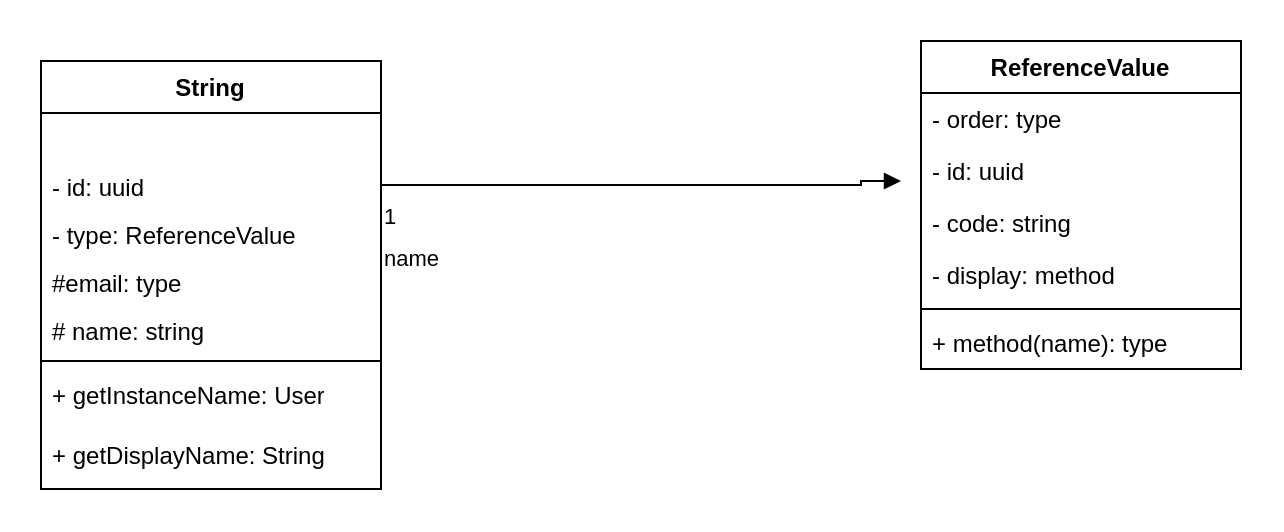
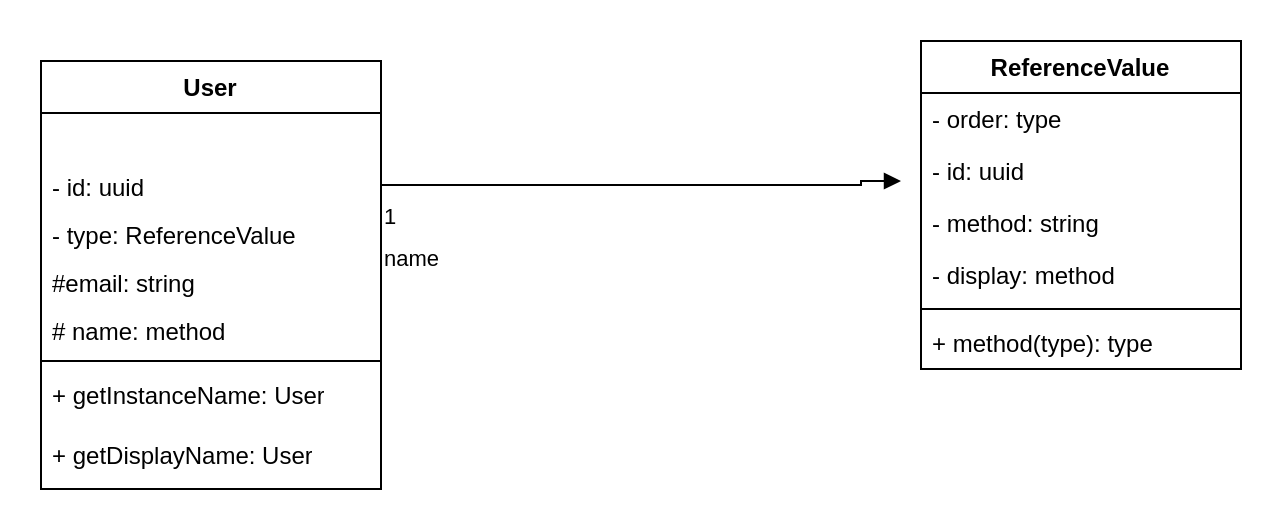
- <mxCell id="2" value="String" style="swimlane;fontStyle=1;align=center;verticalAlign=top;childLayout=stackLayout;horizontal=1;startSize=26;horizontalStack=0;resizeParent=1;resizeParentMax=0;resizeLast=0;collapsible=1;marginBottom=0;whiteSpace=wrap;html=1;" parent="1" vertex="1"><mxGeometry x="20" y="30" width="170" height="214" as="geometry"><mxRectangle x="80" y="50" width="70" height="30" as="alternateBounds" /></mxGeometry></mxCell>
+ <mxCell id="2" value="User" style="swimlane;fontStyle=1;align=center;verticalAlign=top;childLayout=stackLayout;horizontal=1;startSize=26;horizontalStack=0;resizeParent=1;resizeParentMax=0;resizeLast=0;collapsible=1;marginBottom=0;whiteSpace=wrap;html=1;" parent="1" vertex="1"><mxGeometry x="20" y="30" width="170" height="214" as="geometry"><mxRectangle x="80" y="50" width="70" height="30" as="alternateBounds" /></mxGeometry></mxCell>
- <mxCell id="16" value="- code: string" style="text;strokeColor=none;fillColor=none;align=left;verticalAlign=top;spacingLeft=4;spacingRight=4;overflow=hidden;rotatable=0;points=[[0,0.5],[1,0.5]];portConstraint=eastwest;whiteSpace=wrap;html=1;" vertex="1" parent="13"><mxGeometry y="78" width="160" height="26" as="geometry" /></mxCell>
+ <mxCell id="16" value="- method: string" style="text;strokeColor=none;fillColor=none;align=left;verticalAlign=top;spacingLeft=4;spacingRight=4;overflow=hidden;rotatable=0;points=[[0,0.5],[1,0.5]];portConstraint=eastwest;whiteSpace=wrap;html=1;" vertex="1" parent="13"><mxGeometry y="78" width="160" height="26" as="geometry" /></mxCell>
- <mxCell id="6" value="#email: type" style="text;strokeColor=none;fillColor=none;align=left;verticalAlign=top;spacingLeft=4;spacingRight=4;overflow=hidden;rotatable=0;points=[[0,0.5],[1,0.5]];portConstraint=eastwest;whiteSpace=wrap;html=1;" vertex="1" parent="2"><mxGeometry y="98" width="170" height="24" as="geometry" /></mxCell>
+ <mxCell id="6" value="#email: string" style="text;strokeColor=none;fillColor=none;align=left;verticalAlign=top;spacingLeft=4;spacingRight=4;overflow=hidden;rotatable=0;points=[[0,0.5],[1,0.5]];portConstraint=eastwest;whiteSpace=wrap;html=1;" vertex="1" parent="2"><mxGeometry y="98" width="170" height="24" as="geometry" /></mxCell>
- <mxCell id="7" value="# name: string&lt;table&gt;&lt;tbody&gt;&lt;tr&gt;&lt;td&gt;&lt;br&gt;&lt;/td&gt;&lt;td&gt;&lt;br&gt;&lt;/td&gt;&lt;/tr&gt;&lt;tr&gt;&lt;td&gt;&lt;br&gt;&lt;/td&gt;&lt;td&gt;&lt;br&gt;&lt;/td&gt;&lt;/tr&gt;&lt;tr&gt;&lt;td&gt;&lt;br&gt;&lt;/td&gt;&lt;td&gt;&lt;br&gt;&lt;/td&gt;&lt;/tr&gt;&lt;/tbody&gt;&lt;/table&gt;" style="text;strokeColor=none;fillColor=none;align=left;verticalAlign=top;spacingLeft=4;spacingRight=4;overflow=hidden;rotatable=0;points=[[0,0.5],[1,0.5]];portConstraint=eastwest;whiteSpace=wrap;html=1;" parent="2" vertex="1"><mxGeometry y="122" width="170" height="24" as="geometry" /></mxCell>
+ <mxCell id="7" value="# name: method&lt;table&gt;&lt;tbody&gt;&lt;tr&gt;&lt;td&gt;&lt;br&gt;&lt;/td&gt;&lt;td&gt;&lt;br&gt;&lt;/td&gt;&lt;/tr&gt;&lt;tr&gt;&lt;td&gt;&lt;br&gt;&lt;/td&gt;&lt;td&gt;&lt;br&gt;&lt;/td&gt;&lt;/tr&gt;&lt;tr&gt;&lt;td&gt;&lt;br&gt;&lt;/td&gt;&lt;td&gt;&lt;br&gt;&lt;/td&gt;&lt;/tr&gt;&lt;/tbody&gt;&lt;/table&gt;" style="text;strokeColor=none;fillColor=none;align=left;verticalAlign=top;spacingLeft=4;spacingRight=4;overflow=hidden;rotatable=0;points=[[0,0.5],[1,0.5]];portConstraint=eastwest;whiteSpace=wrap;html=1;" parent="2" vertex="1"><mxGeometry y="122" width="170" height="24" as="geometry" /></mxCell>
- <mxCell id="19" value="+ method(name): type" style="text;strokeColor=none;fillColor=none;align=left;verticalAlign=top;spacingLeft=4;spacingRight=4;overflow=hidden;rotatable=0;points=[[0,0.5],[1,0.5]];portConstraint=eastwest;whiteSpace=wrap;html=1;" vertex="1" parent="13"><mxGeometry y="138" width="160" height="26" as="geometry" /></mxCell>
+ <mxCell id="19" value="+ method(type): type" style="text;strokeColor=none;fillColor=none;align=left;verticalAlign=top;spacingLeft=4;spacingRight=4;overflow=hidden;rotatable=0;points=[[0,0.5],[1,0.5]];portConstraint=eastwest;whiteSpace=wrap;html=1;" vertex="1" parent="13"><mxGeometry y="138" width="160" height="26" as="geometry" /></mxCell>
- <mxCell id="10" value="+ getDisplayName: String" style="text;strokeColor=none;fillColor=none;align=left;verticalAlign=top;spacingLeft=4;spacingRight=4;overflow=hidden;rotatable=0;points=[[0,0.5],[1,0.5]];portConstraint=eastwest;whiteSpace=wrap;html=1;" parent="2" vertex="1"><mxGeometry y="184" width="170" height="30" as="geometry" /></mxCell>
+ <mxCell id="10" value="+ getDisplayName: User" style="text;strokeColor=none;fillColor=none;align=left;verticalAlign=top;spacingLeft=4;spacingRight=4;overflow=hidden;rotatable=0;points=[[0,0.5],[1,0.5]];portConstraint=eastwest;whiteSpace=wrap;html=1;" parent="2" vertex="1"><mxGeometry y="184" width="170" height="30" as="geometry" /></mxCell>
